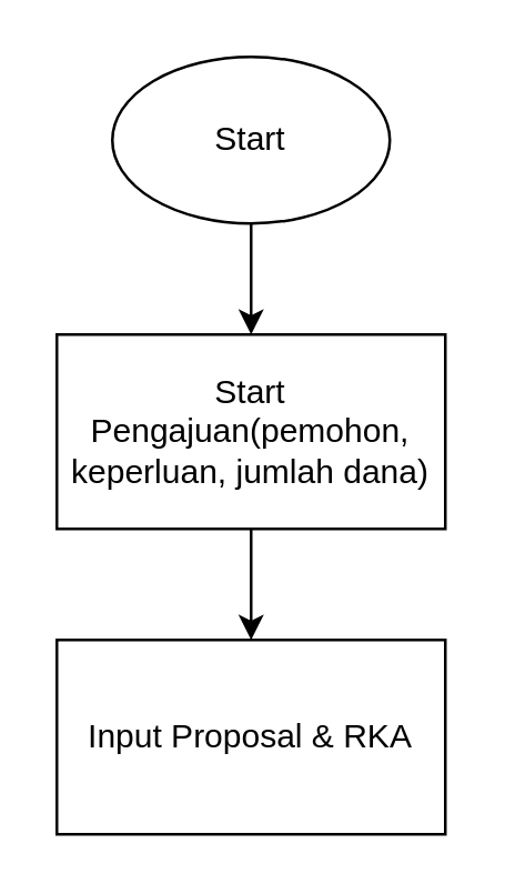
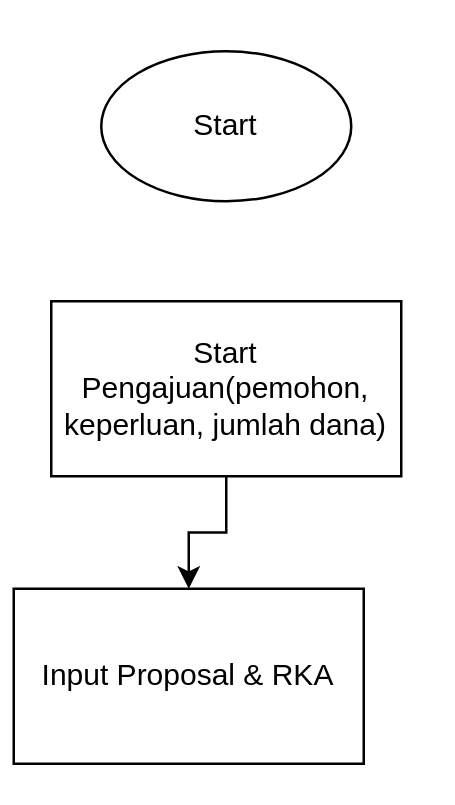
- <mxCell id="2" value="" style="edgeStyle=orthogonalEdgeStyle;rounded=0;orthogonalLoop=1;jettySize=auto;html=1;" edge="1" parent="1" source="3" target="5"><mxGeometry relative="1" as="geometry" /></mxCell>
- <mxCell id="6" value="Input Proposal &amp;amp; RKA" style="rounded=0;whiteSpace=wrap;html=1;" vertex="1" parent="1"><mxGeometry x="20" y="230" width="140" height="70" as="geometry" /></mxCell>
+ <mxCell id="6" value="Input Proposal &amp;amp; RKA" style="rounded=0;whiteSpace=wrap;html=1;" vertex="1" parent="1"><mxGeometry x="5" y="235" width="140" height="70" as="geometry" /></mxCell>
